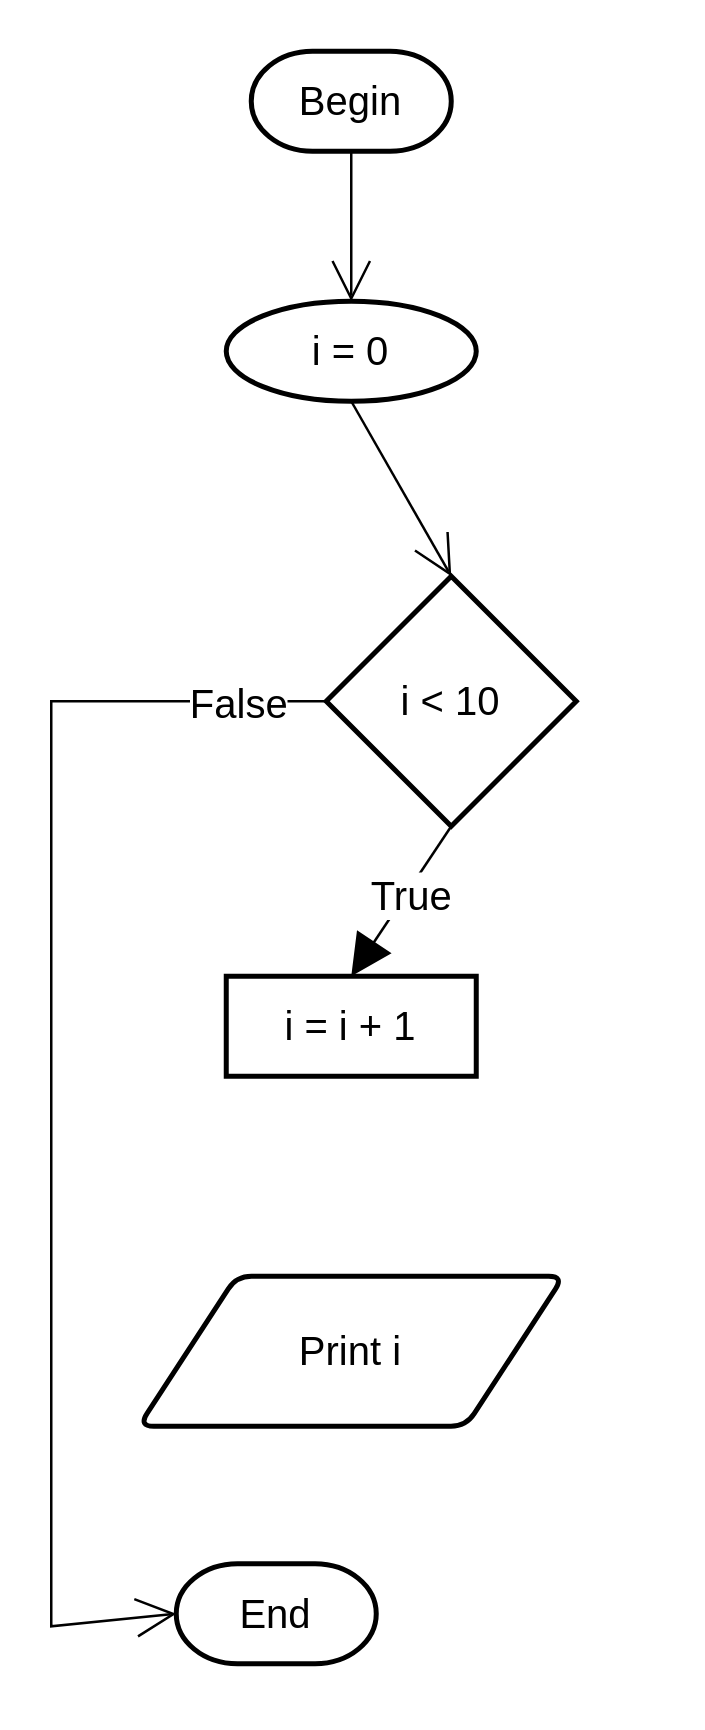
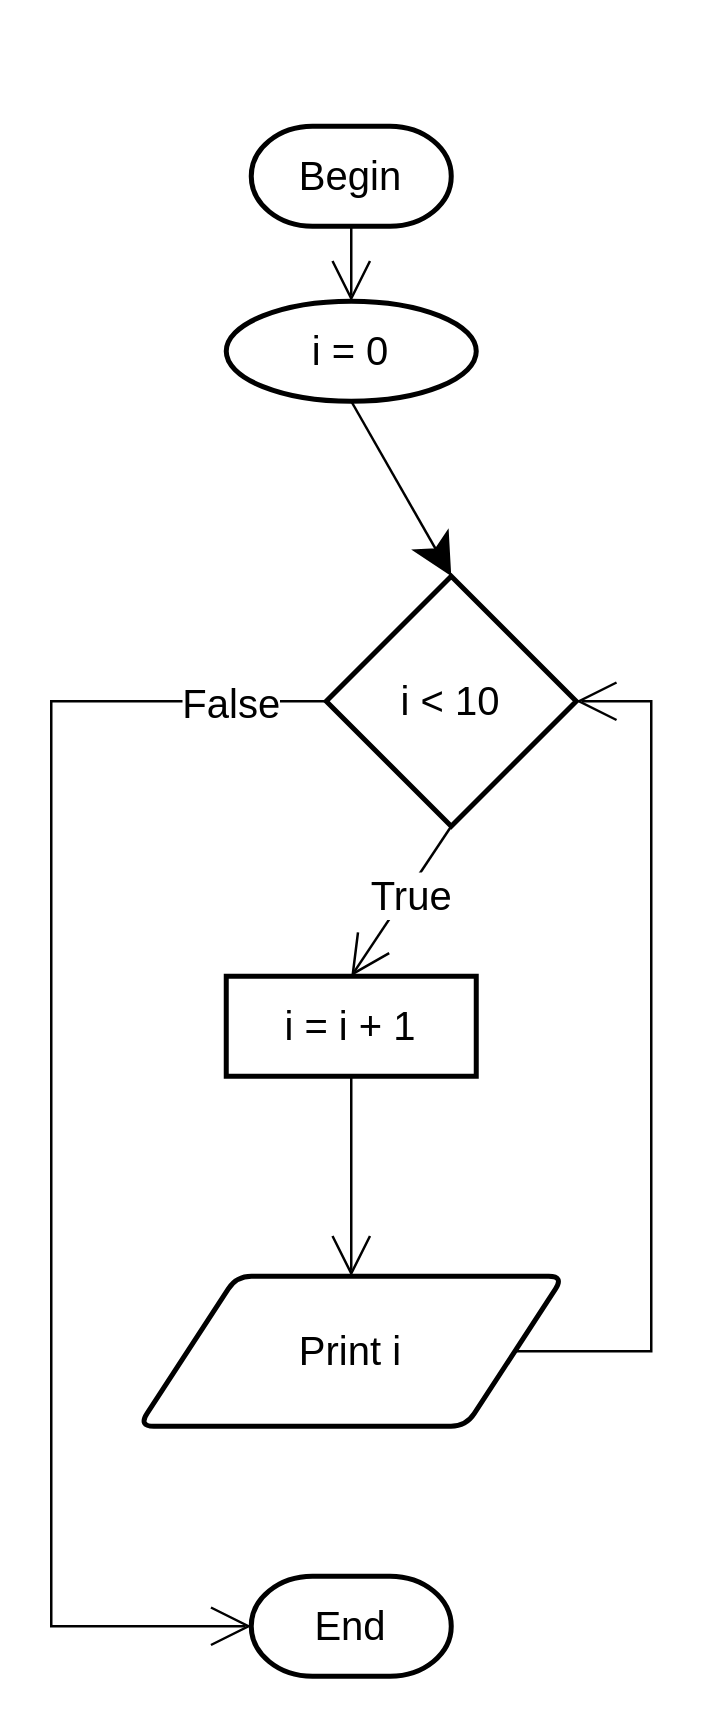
- <mxCell id="2" value="Begin" style="strokeWidth=2;html=1;shape=mxgraph.flowchart.terminator;whiteSpace=wrap;hachureGap=4;fontSize=16;" parent="1" vertex="1"><mxGeometry x="100" y="20" width="80" height="40" as="geometry" /></mxCell>
+ <mxCell id="2" value="Begin" style="strokeWidth=2;html=1;shape=mxgraph.flowchart.terminator;whiteSpace=wrap;hachureGap=4;fontSize=16;" parent="1" vertex="1"><mxGeometry x="100" y="50" width="80" height="40" as="geometry" /></mxCell>
- <mxCell id="7" value="" style="edgeStyle=none;orthogonalLoop=1;jettySize=auto;html=1;rounded=0;endArrow=open;startSize=14;endSize=14;sourcePerimeterSpacing=8;targetPerimeterSpacing=8;curved=1;exitX=0.5;exitY=1;exitDx=0;exitDy=0;entryX=0.5;entryY=0;entryDx=0;entryDy=0;entryPerimeter=0;fontSize=16;" parent="1" source="5" target="6" edge="1"><mxGeometry width="120" relative="1" as="geometry"><mxPoint x="50" y="220" as="sourcePoint" /><mxPoint x="170" y="220" as="targetPoint" /><Array as="points" /></mxGeometry></mxCell>
+ <mxCell id="7" value="" style="edgeStyle=none;orthogonalLoop=1;jettySize=auto;html=1;rounded=0;endArrow=classic;startSize=14;endSize=14;sourcePerimeterSpacing=8;targetPerimeterSpacing=8;curved=1;exitX=0.5;exitY=1;exitDx=0;exitDy=0;entryX=0.5;entryY=0;entryDx=0;entryDy=0;entryPerimeter=0;fontSize=16;" parent="1" source="5" target="6" edge="1"><mxGeometry width="120" relative="1" as="geometry"><mxPoint x="50" y="220" as="sourcePoint" /><mxPoint x="170" y="220" as="targetPoint" /><Array as="points" /></mxGeometry></mxCell>
- <mxCell id="9" value="" style="edgeStyle=none;orthogonalLoop=1;jettySize=auto;html=1;rounded=0;endArrow=block;startSize=14;endSize=14;sourcePerimeterSpacing=8;targetPerimeterSpacing=8;curved=1;exitX=0.5;exitY=1;exitDx=0;exitDy=0;entryX=0.5;entryY=0;entryDx=0;entryDy=0;exitPerimeter=0;fontSize=16;" parent="1" source="6" target="8" edge="1"><mxGeometry width="120" relative="1" as="geometry"><mxPoint x="150" y="200" as="sourcePoint" /><mxPoint x="150" y="240" as="targetPoint" /><Array as="points" /></mxGeometry></mxCell>
+ <mxCell id="9" value="" style="edgeStyle=none;orthogonalLoop=1;jettySize=auto;html=1;rounded=0;endArrow=open;startSize=14;endSize=14;sourcePerimeterSpacing=8;targetPerimeterSpacing=8;curved=1;exitX=0.5;exitY=1;exitDx=0;exitDy=0;entryX=0.5;entryY=0;entryDx=0;entryDy=0;exitPerimeter=0;fontSize=16;" parent="1" source="6" target="8" edge="1"><mxGeometry width="120" relative="1" as="geometry"><mxPoint x="150" y="200" as="sourcePoint" /><mxPoint x="150" y="240" as="targetPoint" /><Array as="points" /></mxGeometry></mxCell>
+ <mxCell id="15" value="" style="edgeStyle=none;orthogonalLoop=1;jettySize=auto;html=1;rounded=0;fontSize=16;endArrow=open;startSize=14;endSize=14;sourcePerimeterSpacing=8;targetPerimeterSpacing=8;exitX=1;exitY=0.5;exitDx=0;exitDy=0;entryX=1;entryY=0.5;entryDx=0;entryDy=0;entryPerimeter=0;" parent="1" source="13" target="6" edge="1"><mxGeometry width="120" relative="1" as="geometry"><mxPoint x="50" y="410" as="sourcePoint" /><mxPoint x="170" y="410" as="targetPoint" /><Array as="points"><mxPoint x="260" y="540" /><mxPoint x="260" y="410" /><mxPoint x="260" y="280" /></Array></mxGeometry></mxCell>
+ <mxCell id="14" value="" style="edgeStyle=none;orthogonalLoop=1;jettySize=auto;html=1;rounded=0;fontSize=16;endArrow=open;startSize=14;endSize=14;sourcePerimeterSpacing=8;targetPerimeterSpacing=8;exitX=0.5;exitY=1;exitDx=0;exitDy=0;entryX=0.5;entryY=0;entryDx=0;entryDy=0;" parent="1" source="8" target="13" edge="1"><mxGeometry width="120" relative="1" as="geometry"><mxPoint x="50" y="410" as="sourcePoint" /><mxPoint x="130" y="490" as="targetPoint" /><Array as="points" /></mxGeometry></mxCell>
- <mxCell id="4" value="End" style="strokeWidth=2;html=1;shape=mxgraph.flowchart.terminator;whiteSpace=wrap;hachureGap=4;fontSize=16;" parent="1" vertex="1"><mxGeometry x="70" y="625" width="80" height="40" as="geometry" /></mxCell>
+ <mxCell id="4" value="End" style="strokeWidth=2;html=1;shape=mxgraph.flowchart.terminator;whiteSpace=wrap;hachureGap=4;fontSize=16;" parent="1" vertex="1"><mxGeometry x="100" y="630" width="80" height="40" as="geometry" /></mxCell>
